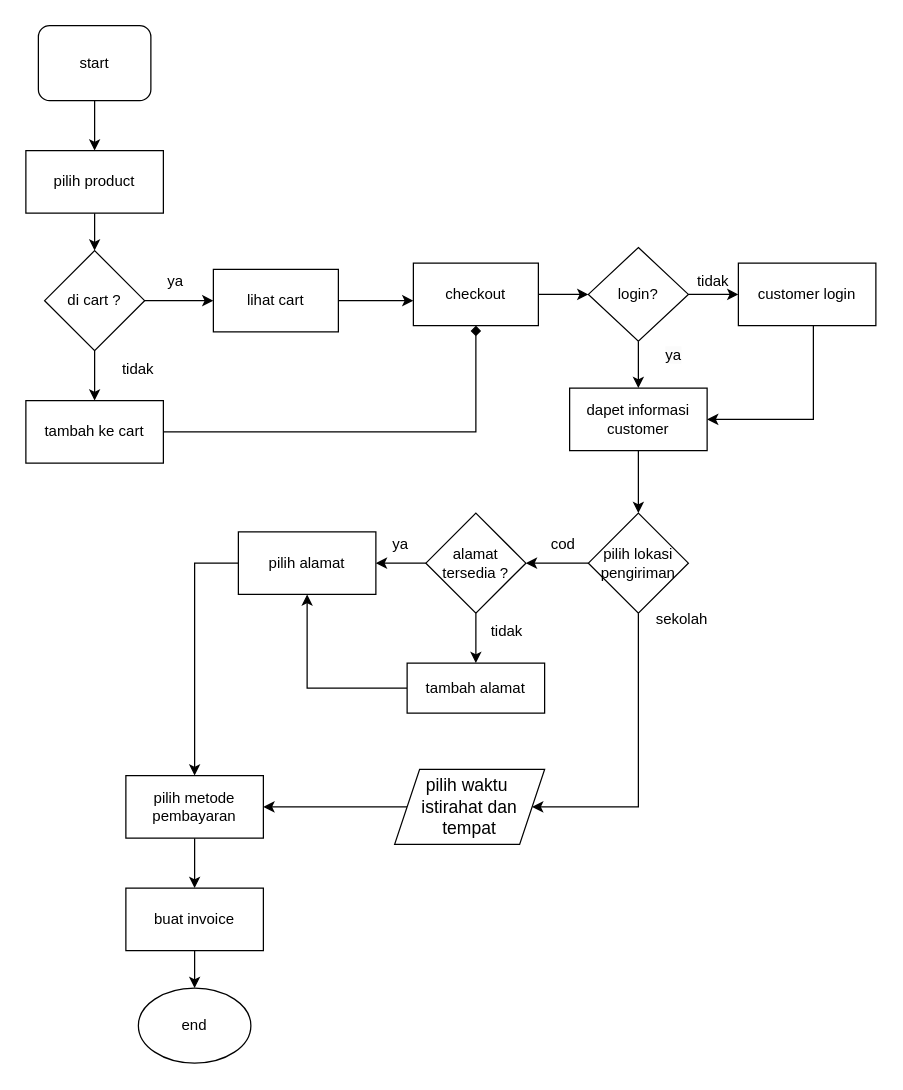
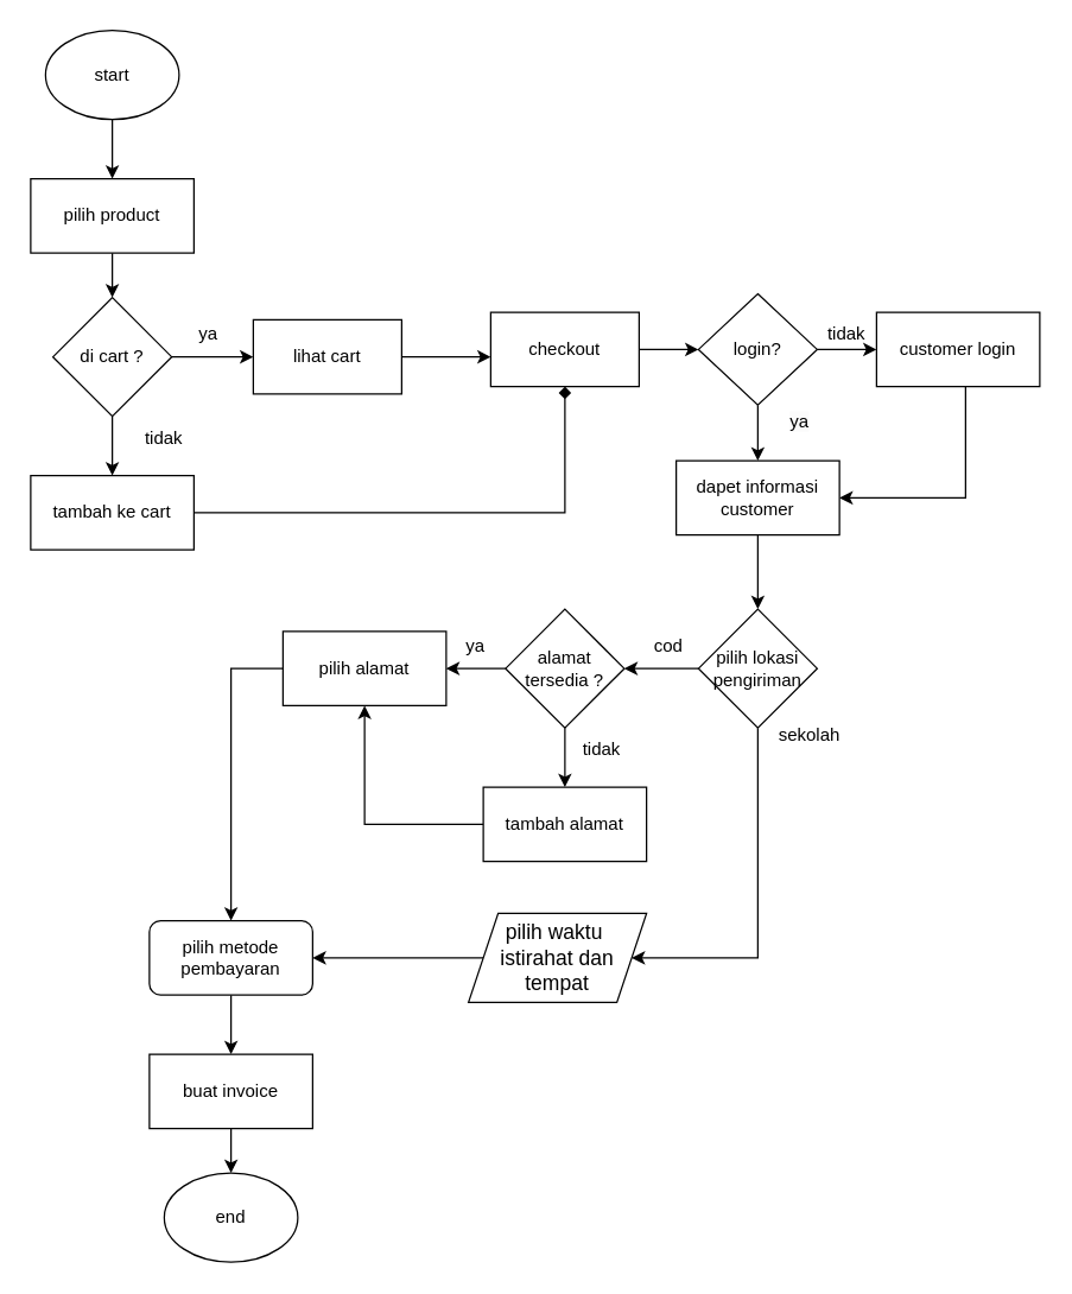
- <mxCell id="3" value="start" style="whiteSpace=wrap;html=1;rounded=1;" vertex="1" parent="1"><mxGeometry x="30" y="20" width="90" height="60" as="geometry" /></mxCell>
+ <mxCell id="3" value="start" style="ellipse;whiteSpace=wrap;html=1;" vertex="1" parent="1"><mxGeometry x="30" y="20" width="90" height="60" as="geometry" /></mxCell>
- <mxCell id="41" value="tambah alamat" style="rounded=0;whiteSpace=wrap;html=1;" vertex="1" parent="1"><mxGeometry x="325" y="530" width="110" height="40" as="geometry" /></mxCell>
+ <mxCell id="41" value="tambah alamat" style="rounded=0;whiteSpace=wrap;html=1;" vertex="1" parent="1"><mxGeometry x="325" y="530" width="110" height="50" as="geometry" /></mxCell>
- <mxCell id="43" value="pilih metode pembayaran" style="rounded=0;whiteSpace=wrap;html=1;" vertex="1" parent="1"><mxGeometry x="100" y="620" width="110" height="50" as="geometry" /></mxCell>
+ <mxCell id="43" value="pilih metode pembayaran" style="whiteSpace=wrap;html=1;rounded=1;" vertex="1" parent="1"><mxGeometry x="100" y="620" width="110" height="50" as="geometry" /></mxCell>
